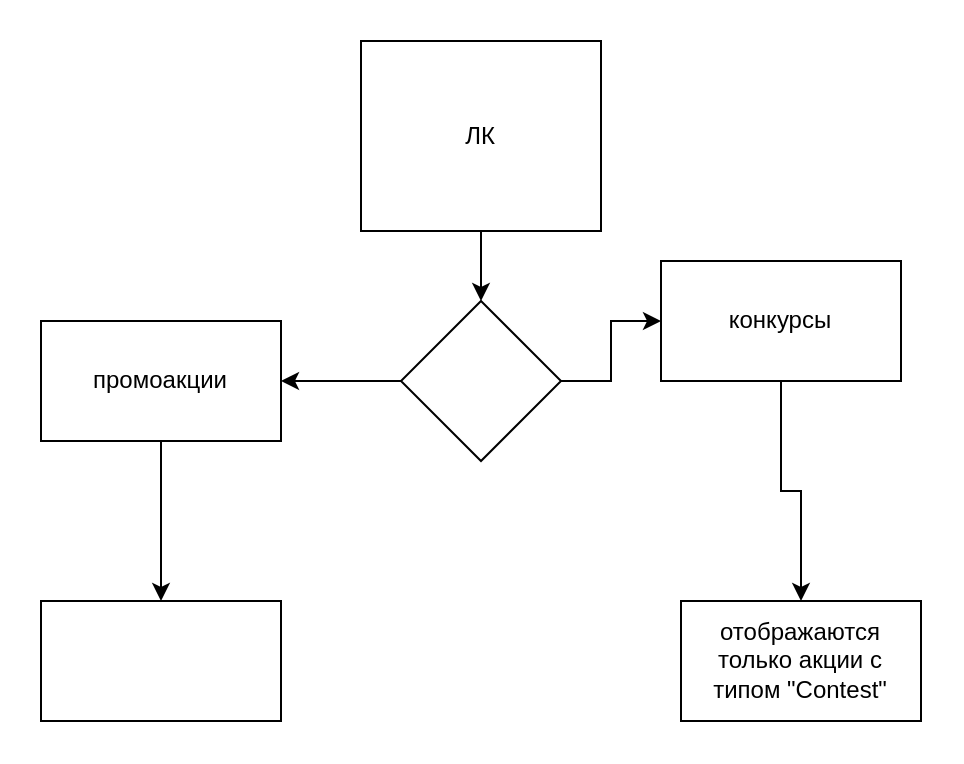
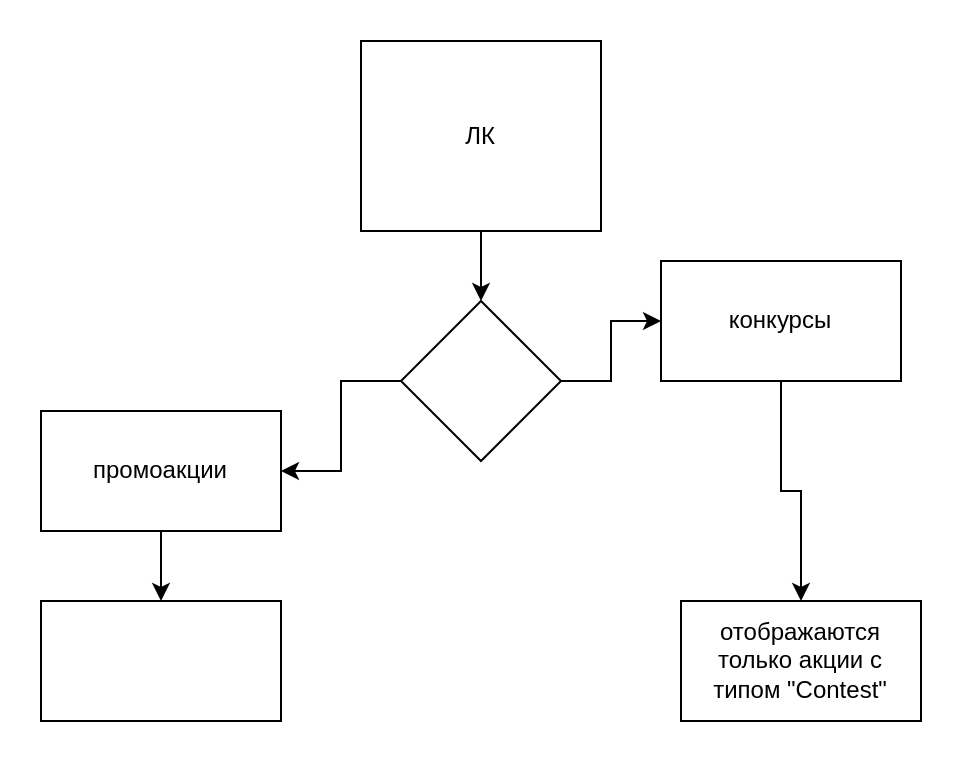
- <mxCell id="10" value="промоакции" style="whiteSpace=wrap;html=1;" vertex="1" parent="1"><mxGeometry x="20" y="160" width="120" height="60" as="geometry" /></mxCell>
+ <mxCell id="10" value="промоакции" style="whiteSpace=wrap;html=1;" vertex="1" parent="1"><mxGeometry x="20" y="205" width="120" height="60" as="geometry" /></mxCell>
